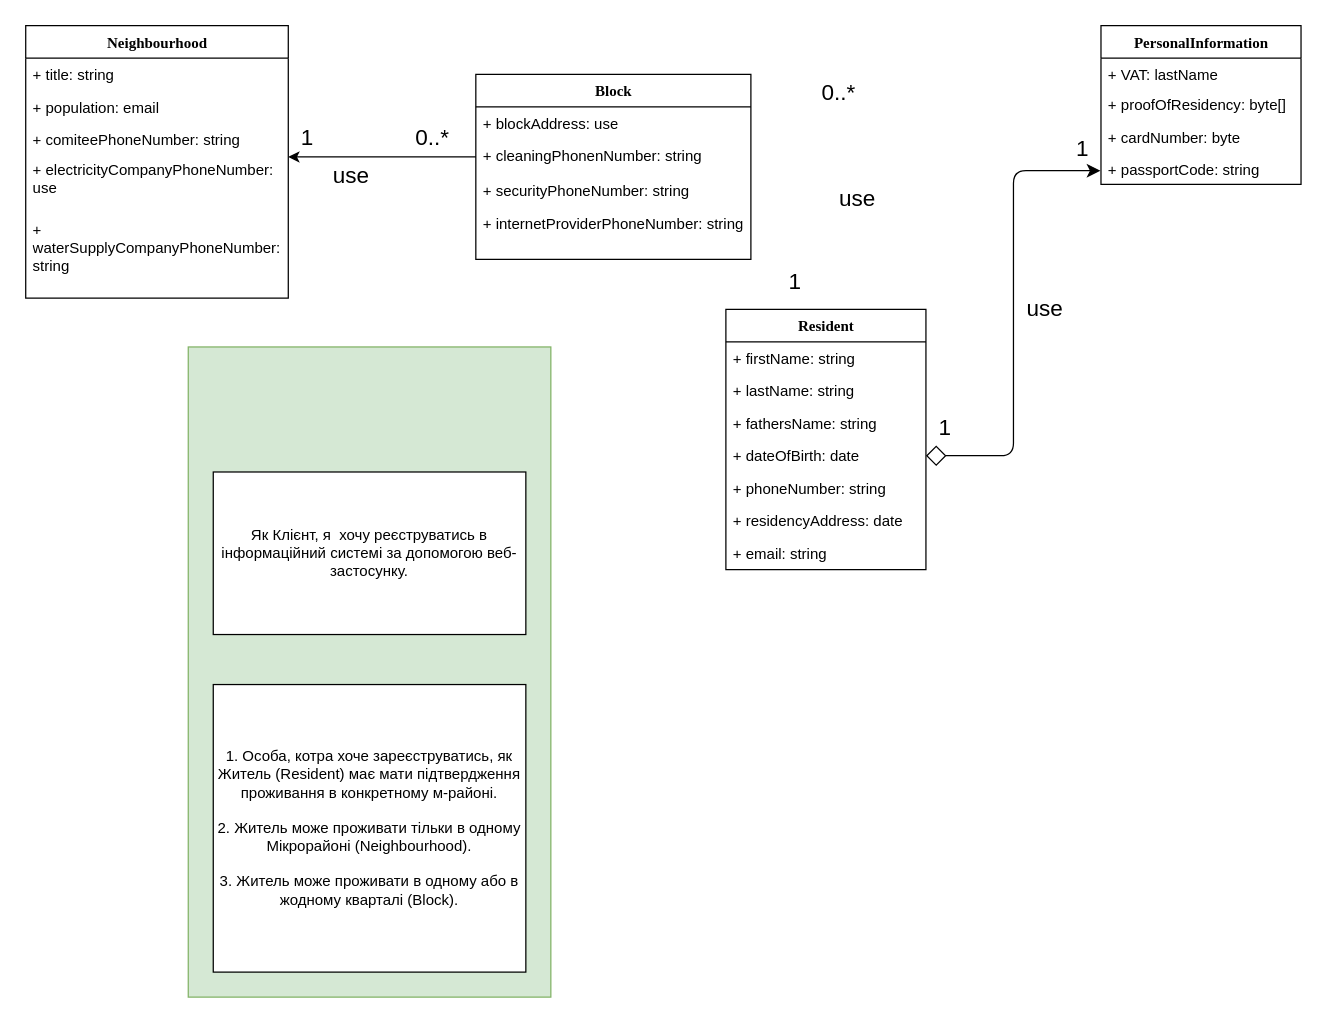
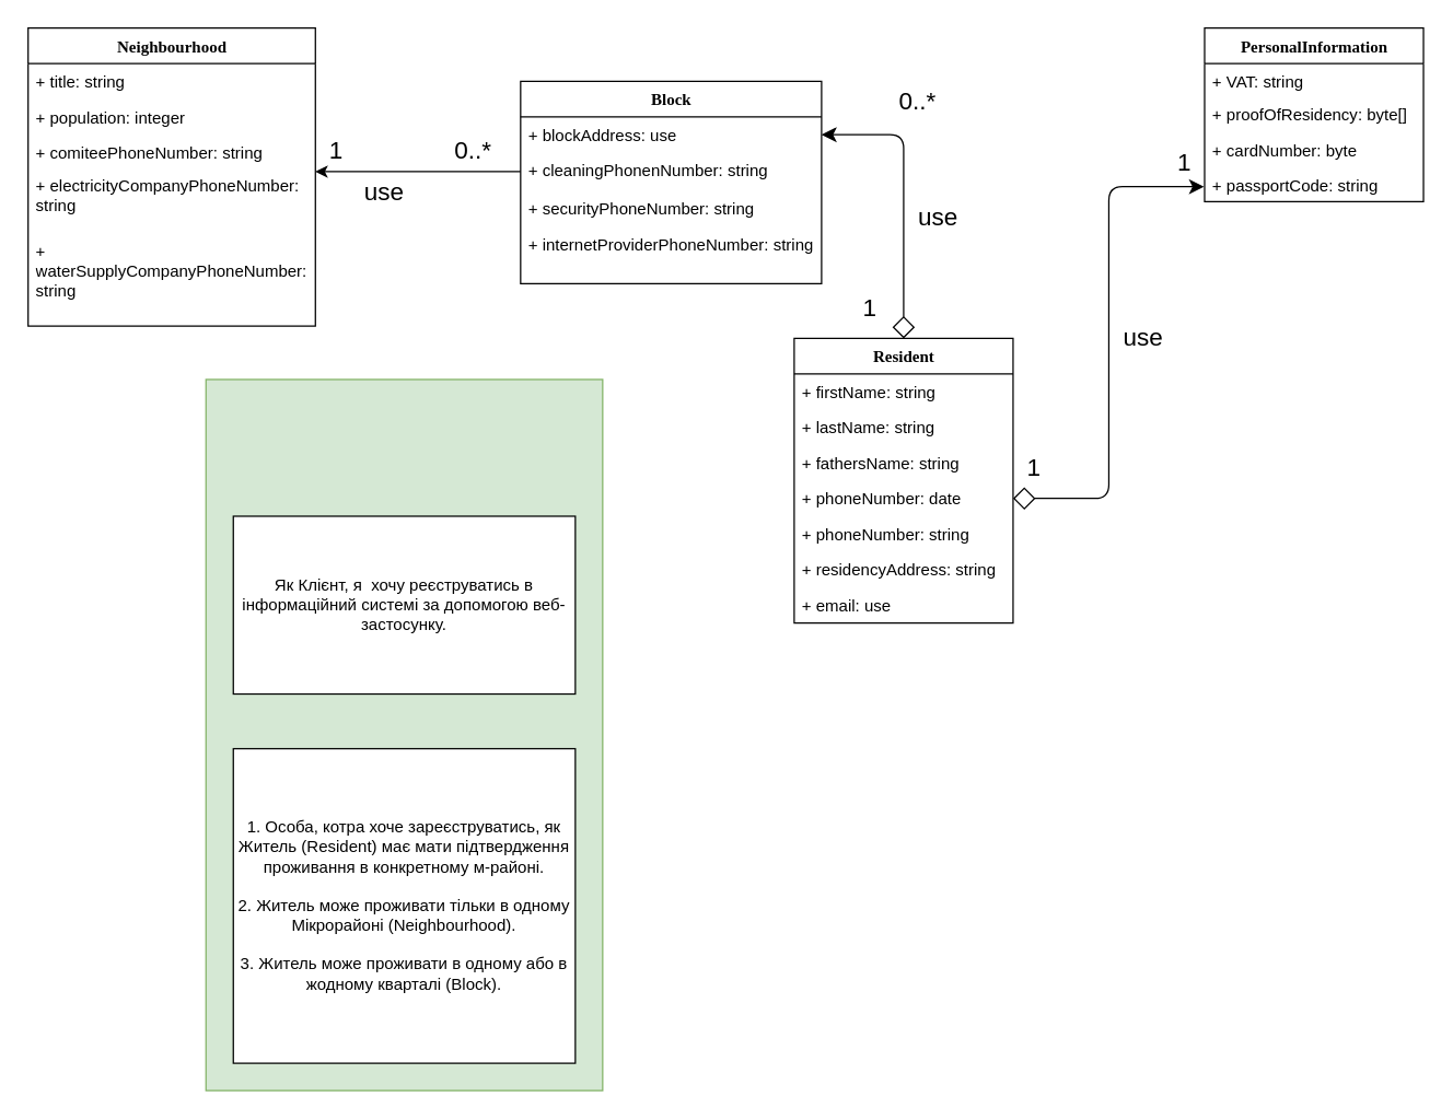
- <mxCell id="25" value="+ VAT: lastName" style="text;html=1;strokeColor=none;fillColor=none;align=left;verticalAlign=top;spacingLeft=4;spacingRight=4;whiteSpace=wrap;overflow=hidden;rotatable=0;points=[[0,0.5],[1,0.5]];portConstraint=eastwest;" parent="24" vertex="1"><mxGeometry y="26" width="160" height="24" as="geometry" /></mxCell>
+ <mxCell id="25" value="+ VAT: string" style="text;html=1;strokeColor=none;fillColor=none;align=left;verticalAlign=top;spacingLeft=4;spacingRight=4;whiteSpace=wrap;overflow=hidden;rotatable=0;points=[[0,0.5],[1,0.5]];portConstraint=eastwest;" parent="24" vertex="1"><mxGeometry y="26" width="160" height="24" as="geometry" /></mxCell>
- <mxCell id="11" value="+ population:&amp;nbsp;email" style="text;html=1;strokeColor=none;fillColor=none;align=left;verticalAlign=top;spacingLeft=4;spacingRight=4;whiteSpace=wrap;overflow=hidden;rotatable=0;points=[[0,0.5],[1,0.5]];portConstraint=eastwest;" parent="9" vertex="1"><mxGeometry y="52" width="210" height="26" as="geometry" /></mxCell>
+ <mxCell id="11" value="+ population:&amp;nbsp;integer" style="text;html=1;strokeColor=none;fillColor=none;align=left;verticalAlign=top;spacingLeft=4;spacingRight=4;whiteSpace=wrap;overflow=hidden;rotatable=0;points=[[0,0.5],[1,0.5]];portConstraint=eastwest;" parent="9" vertex="1"><mxGeometry y="52" width="210" height="26" as="geometry" /></mxCell>
- <mxCell id="13" value="+ electricityCompanyPhoneNumber: use" style="text;html=1;strokeColor=none;fillColor=none;align=left;verticalAlign=top;spacingLeft=4;spacingRight=4;whiteSpace=wrap;overflow=hidden;rotatable=0;points=[[0,0.5],[1,0.5]];portConstraint=eastwest;" parent="9" vertex="1"><mxGeometry y="102" width="210" height="48" as="geometry" /></mxCell>
+ <mxCell id="13" value="+ electricityCompanyPhoneNumber: string" style="text;html=1;strokeColor=none;fillColor=none;align=left;verticalAlign=top;spacingLeft=4;spacingRight=4;whiteSpace=wrap;overflow=hidden;rotatable=0;points=[[0,0.5],[1,0.5]];portConstraint=eastwest;" parent="9" vertex="1"><mxGeometry y="102" width="210" height="48" as="geometry" /></mxCell>
+ <mxCell id="37" style="edgeStyle=orthogonalEdgeStyle;html=1;labelBackgroundColor=none;startFill=1;startSize=8;endArrow=diamond;endFill=0;endSize=14;fontFamily=Verdana;fontSize=12;entryX=0.5;entryY=0;entryDx=0;entryDy=0;startArrow=classic;exitX=1;exitY=0.5;exitDx=0;exitDy=0;" edge="1" parent="1" source="4" target="15"><mxGeometry relative="1" as="geometry"><Array as="points"><mxPoint x="660" y="98" /></Array><mxPoint x="620" y="117" as="sourcePoint" /><mxPoint x="630.39" y="215" as="targetPoint" /></mxGeometry></mxCell>
- <mxCell id="19" value="+ dateOfBirth: date" style="text;html=1;strokeColor=none;fillColor=none;align=left;verticalAlign=top;spacingLeft=4;spacingRight=4;whiteSpace=wrap;overflow=hidden;rotatable=0;points=[[0,0.5],[1,0.5]];portConstraint=eastwest;" parent="15" vertex="1"><mxGeometry y="104" width="160" height="26" as="geometry" /></mxCell>
+ <mxCell id="19" value="+ phoneNumber: date" style="text;html=1;strokeColor=none;fillColor=none;align=left;verticalAlign=top;spacingLeft=4;spacingRight=4;whiteSpace=wrap;overflow=hidden;rotatable=0;points=[[0,0.5],[1,0.5]];portConstraint=eastwest;" parent="15" vertex="1"><mxGeometry y="104" width="160" height="26" as="geometry" /></mxCell>
- <mxCell id="21" value="+ residencyAddress: date" style="text;html=1;strokeColor=none;fillColor=none;align=left;verticalAlign=top;spacingLeft=4;spacingRight=4;whiteSpace=wrap;overflow=hidden;rotatable=0;points=[[0,0.5],[1,0.5]];portConstraint=eastwest;" parent="15" vertex="1"><mxGeometry y="156" width="160" height="26" as="geometry" /></mxCell>
+ <mxCell id="21" value="+ residencyAddress: string" style="text;html=1;strokeColor=none;fillColor=none;align=left;verticalAlign=top;spacingLeft=4;spacingRight=4;whiteSpace=wrap;overflow=hidden;rotatable=0;points=[[0,0.5],[1,0.5]];portConstraint=eastwest;" parent="15" vertex="1"><mxGeometry y="156" width="160" height="26" as="geometry" /></mxCell>
- <mxCell id="22" value="+ email: string" style="text;html=1;strokeColor=none;fillColor=none;align=left;verticalAlign=top;spacingLeft=4;spacingRight=4;whiteSpace=wrap;overflow=hidden;rotatable=0;points=[[0,0.5],[1,0.5]];portConstraint=eastwest;" parent="15" vertex="1"><mxGeometry y="182" width="160" height="26" as="geometry" /></mxCell>
+ <mxCell id="22" value="+ email: use" style="text;html=1;strokeColor=none;fillColor=none;align=left;verticalAlign=top;spacingLeft=4;spacingRight=4;whiteSpace=wrap;overflow=hidden;rotatable=0;points=[[0,0.5],[1,0.5]];portConstraint=eastwest;" parent="15" vertex="1"><mxGeometry y="182" width="160" height="26" as="geometry" /></mxCell>
